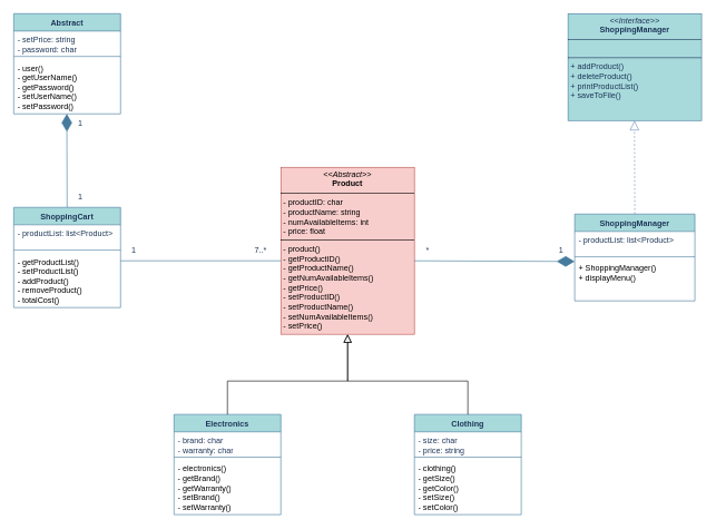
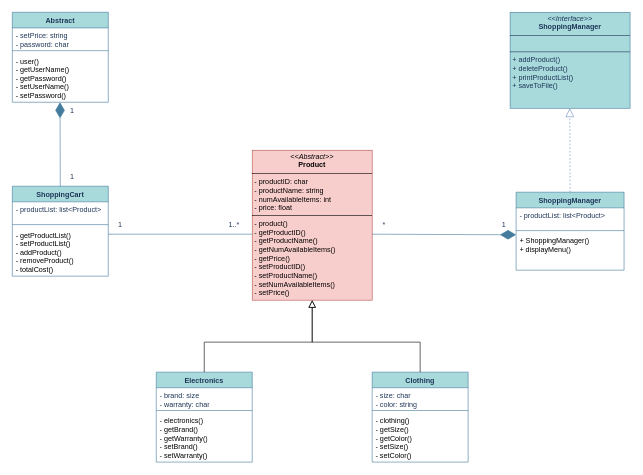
- <mxCell id="31" value="7..*" style="text;html=1;align=center;verticalAlign=middle;whiteSpace=wrap;rounded=0;fontColor=#1D3557;" vertex="1" parent="1"><mxGeometry x="360" y="360" width="60" height="30" as="geometry" /></mxCell>
+ <mxCell id="31" value="1..*" style="text;html=1;align=center;verticalAlign=middle;whiteSpace=wrap;rounded=0;fontColor=#1D3557;" vertex="1" parent="1"><mxGeometry x="360" y="360" width="60" height="30" as="geometry" /></mxCell>
- <mxCell id="4" value="- brand: char&lt;div&gt;- warranty: char&lt;/div&gt;" style="text;strokeColor=none;fillColor=none;align=left;verticalAlign=top;spacingLeft=4;spacingRight=4;overflow=hidden;rotatable=0;points=[[0,0.5],[1,0.5]];portConstraint=eastwest;whiteSpace=wrap;html=1;fontColor=#1D3557;" vertex="1" parent="3"><mxGeometry y="26" width="160" height="34" as="geometry" /></mxCell>
+ <mxCell id="4" value="- brand: size&lt;div&gt;- warranty: char&lt;/div&gt;" style="text;strokeColor=none;fillColor=none;align=left;verticalAlign=top;spacingLeft=4;spacingRight=4;overflow=hidden;rotatable=0;points=[[0,0.5],[1,0.5]];portConstraint=eastwest;whiteSpace=wrap;html=1;fontColor=#1D3557;" vertex="1" parent="3"><mxGeometry y="26" width="160" height="34" as="geometry" /></mxCell>
- <mxCell id="8" value="- size: char&lt;div&gt;- price: string&lt;/div&gt;" style="text;strokeColor=none;fillColor=none;align=left;verticalAlign=top;spacingLeft=4;spacingRight=4;overflow=hidden;rotatable=0;points=[[0,0.5],[1,0.5]];portConstraint=eastwest;whiteSpace=wrap;html=1;fontColor=#1D3557;" vertex="1" parent="7"><mxGeometry y="26" width="160" height="34" as="geometry" /></mxCell>
+ <mxCell id="8" value="- size: char&lt;div&gt;- color: string&lt;/div&gt;" style="text;strokeColor=none;fillColor=none;align=left;verticalAlign=top;spacingLeft=4;spacingRight=4;overflow=hidden;rotatable=0;points=[[0,0.5],[1,0.5]];portConstraint=eastwest;whiteSpace=wrap;html=1;fontColor=#1D3557;" vertex="1" parent="7"><mxGeometry y="26" width="160" height="34" as="geometry" /></mxCell>
